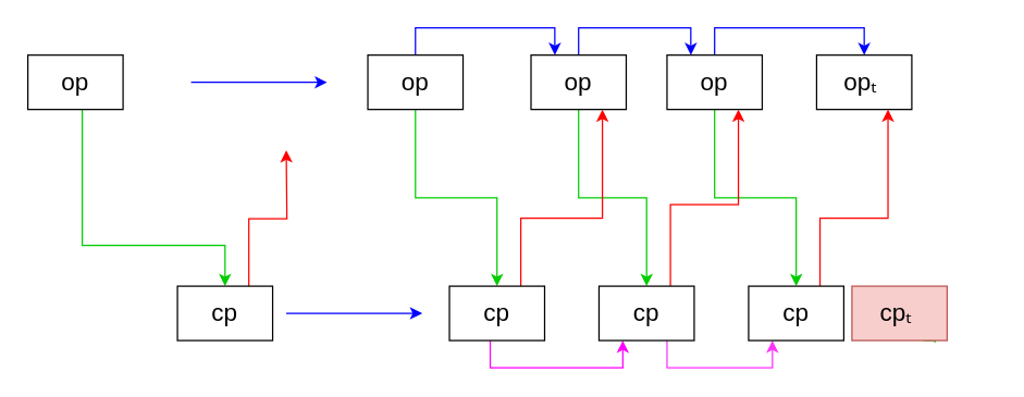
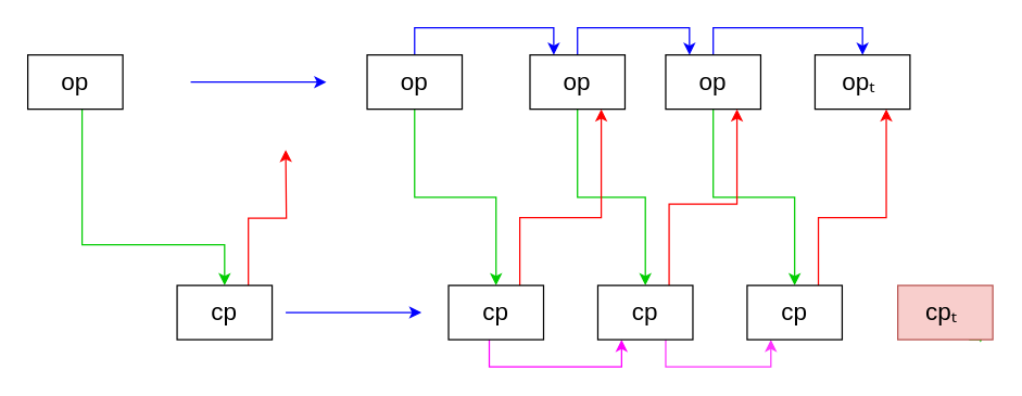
- <mxCell id="25" value="&lt;font style=&quot;font-size: 18px;&quot;&gt;cpₜ&amp;nbsp;&lt;/font&gt;" style="rounded=0;whiteSpace=wrap;html=1;fillColor=#f8cecc;strokeColor=#b85450;" parent="1" vertex="1"><mxGeometry x="626" y="210" width="70" height="40" as="geometry" /></mxCell>
+ <mxCell id="25" value="&lt;font style=&quot;font-size: 18px;&quot;&gt;cpₜ&amp;nbsp;&lt;/font&gt;" style="rounded=0;whiteSpace=wrap;html=1;fillColor=#f8cecc;strokeColor=#b85450;" parent="1" vertex="1"><mxGeometry x="661" y="210" width="70" height="40" as="geometry" /></mxCell>
